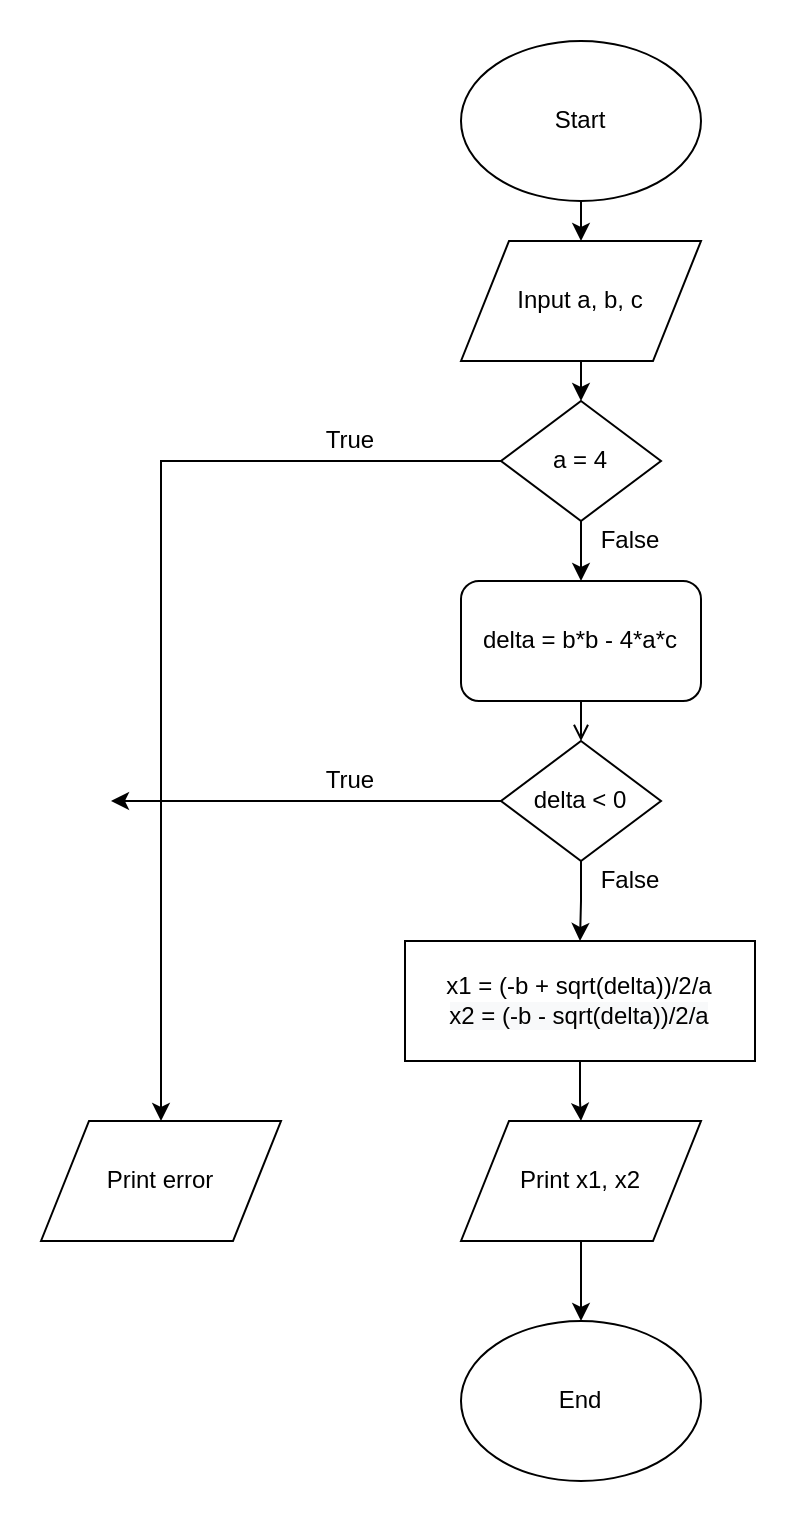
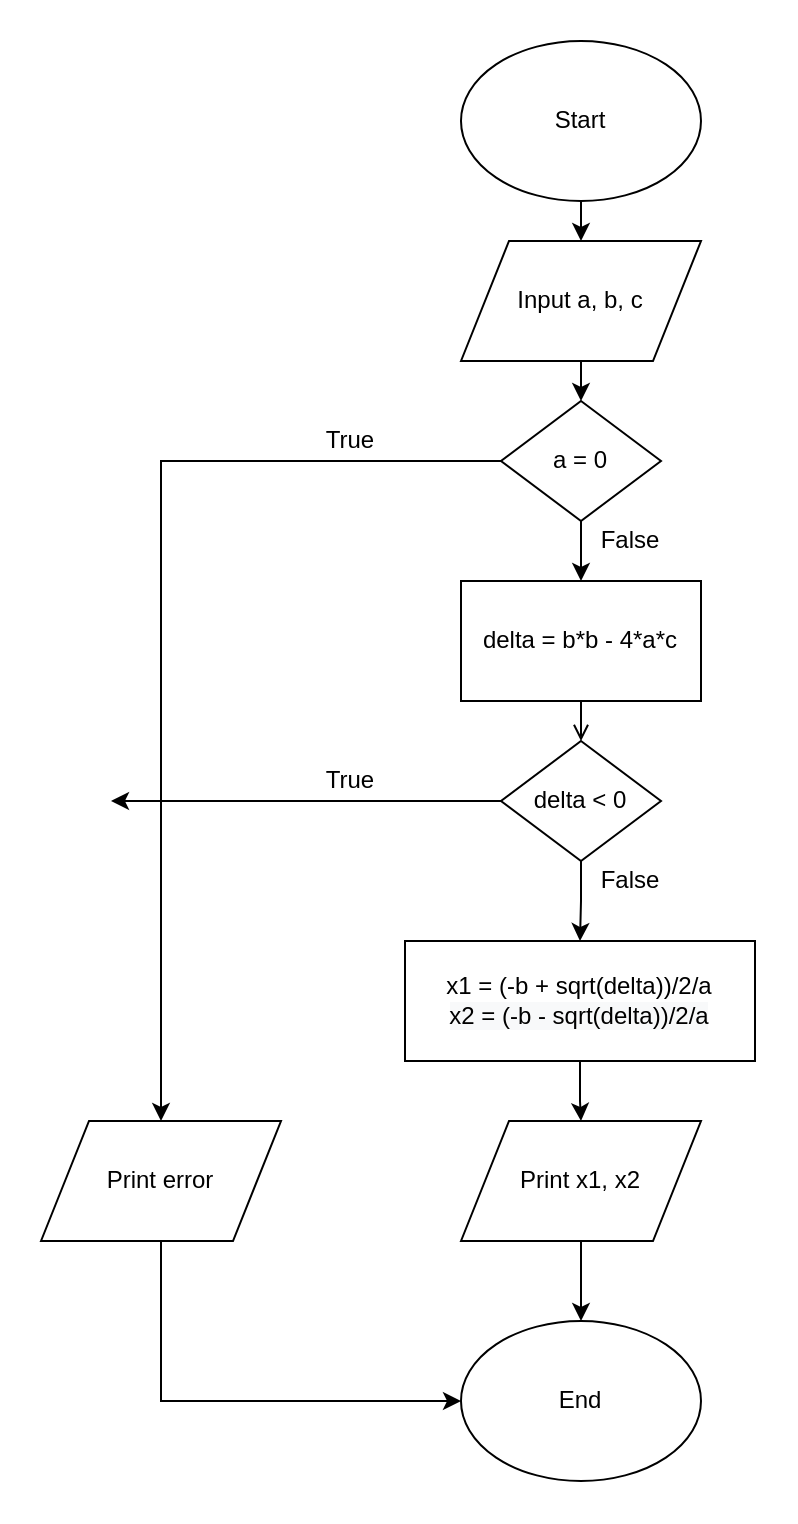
- <mxCell id="13" style="rhombus;whiteSpace=wrap;html=1;" value="a = 4" parent="1" vertex="1"><mxGeometry height="60" width="80" as="geometry" x="250" y="200" /></mxCell>
+ <mxCell id="13" style="rhombus;whiteSpace=wrap;html=1;" value="a = 0" parent="1" vertex="1"><mxGeometry height="60" width="80" as="geometry" x="250" y="200" /></mxCell>
- <mxCell id="7" style="whiteSpace=wrap;html=1;rounded=1;" value="delta = b*b - 4*a*c" parent="1" vertex="1"><mxGeometry height="60" width="120" as="geometry" x="230" y="290" /></mxCell>
+ <mxCell id="7" style="rounded=0;whiteSpace=wrap;html=1;" value="delta = b*b - 4*a*c" parent="1" vertex="1"><mxGeometry height="60" width="120" as="geometry" x="230" y="290" /></mxCell>
+ <mxCell id="18" target="20" style="edgeStyle=orthogonalEdgeStyle;rounded=0;orthogonalLoop=1;jettySize=auto;html=1;exitX=0.5;exitY=1;exitDx=0;exitDy=0;entryX=0;entryY=0.5;entryDx=0;entryDy=0;" parent="1" edge="1" source="19"><mxGeometry as="geometry" relative="1" /></mxCell>
